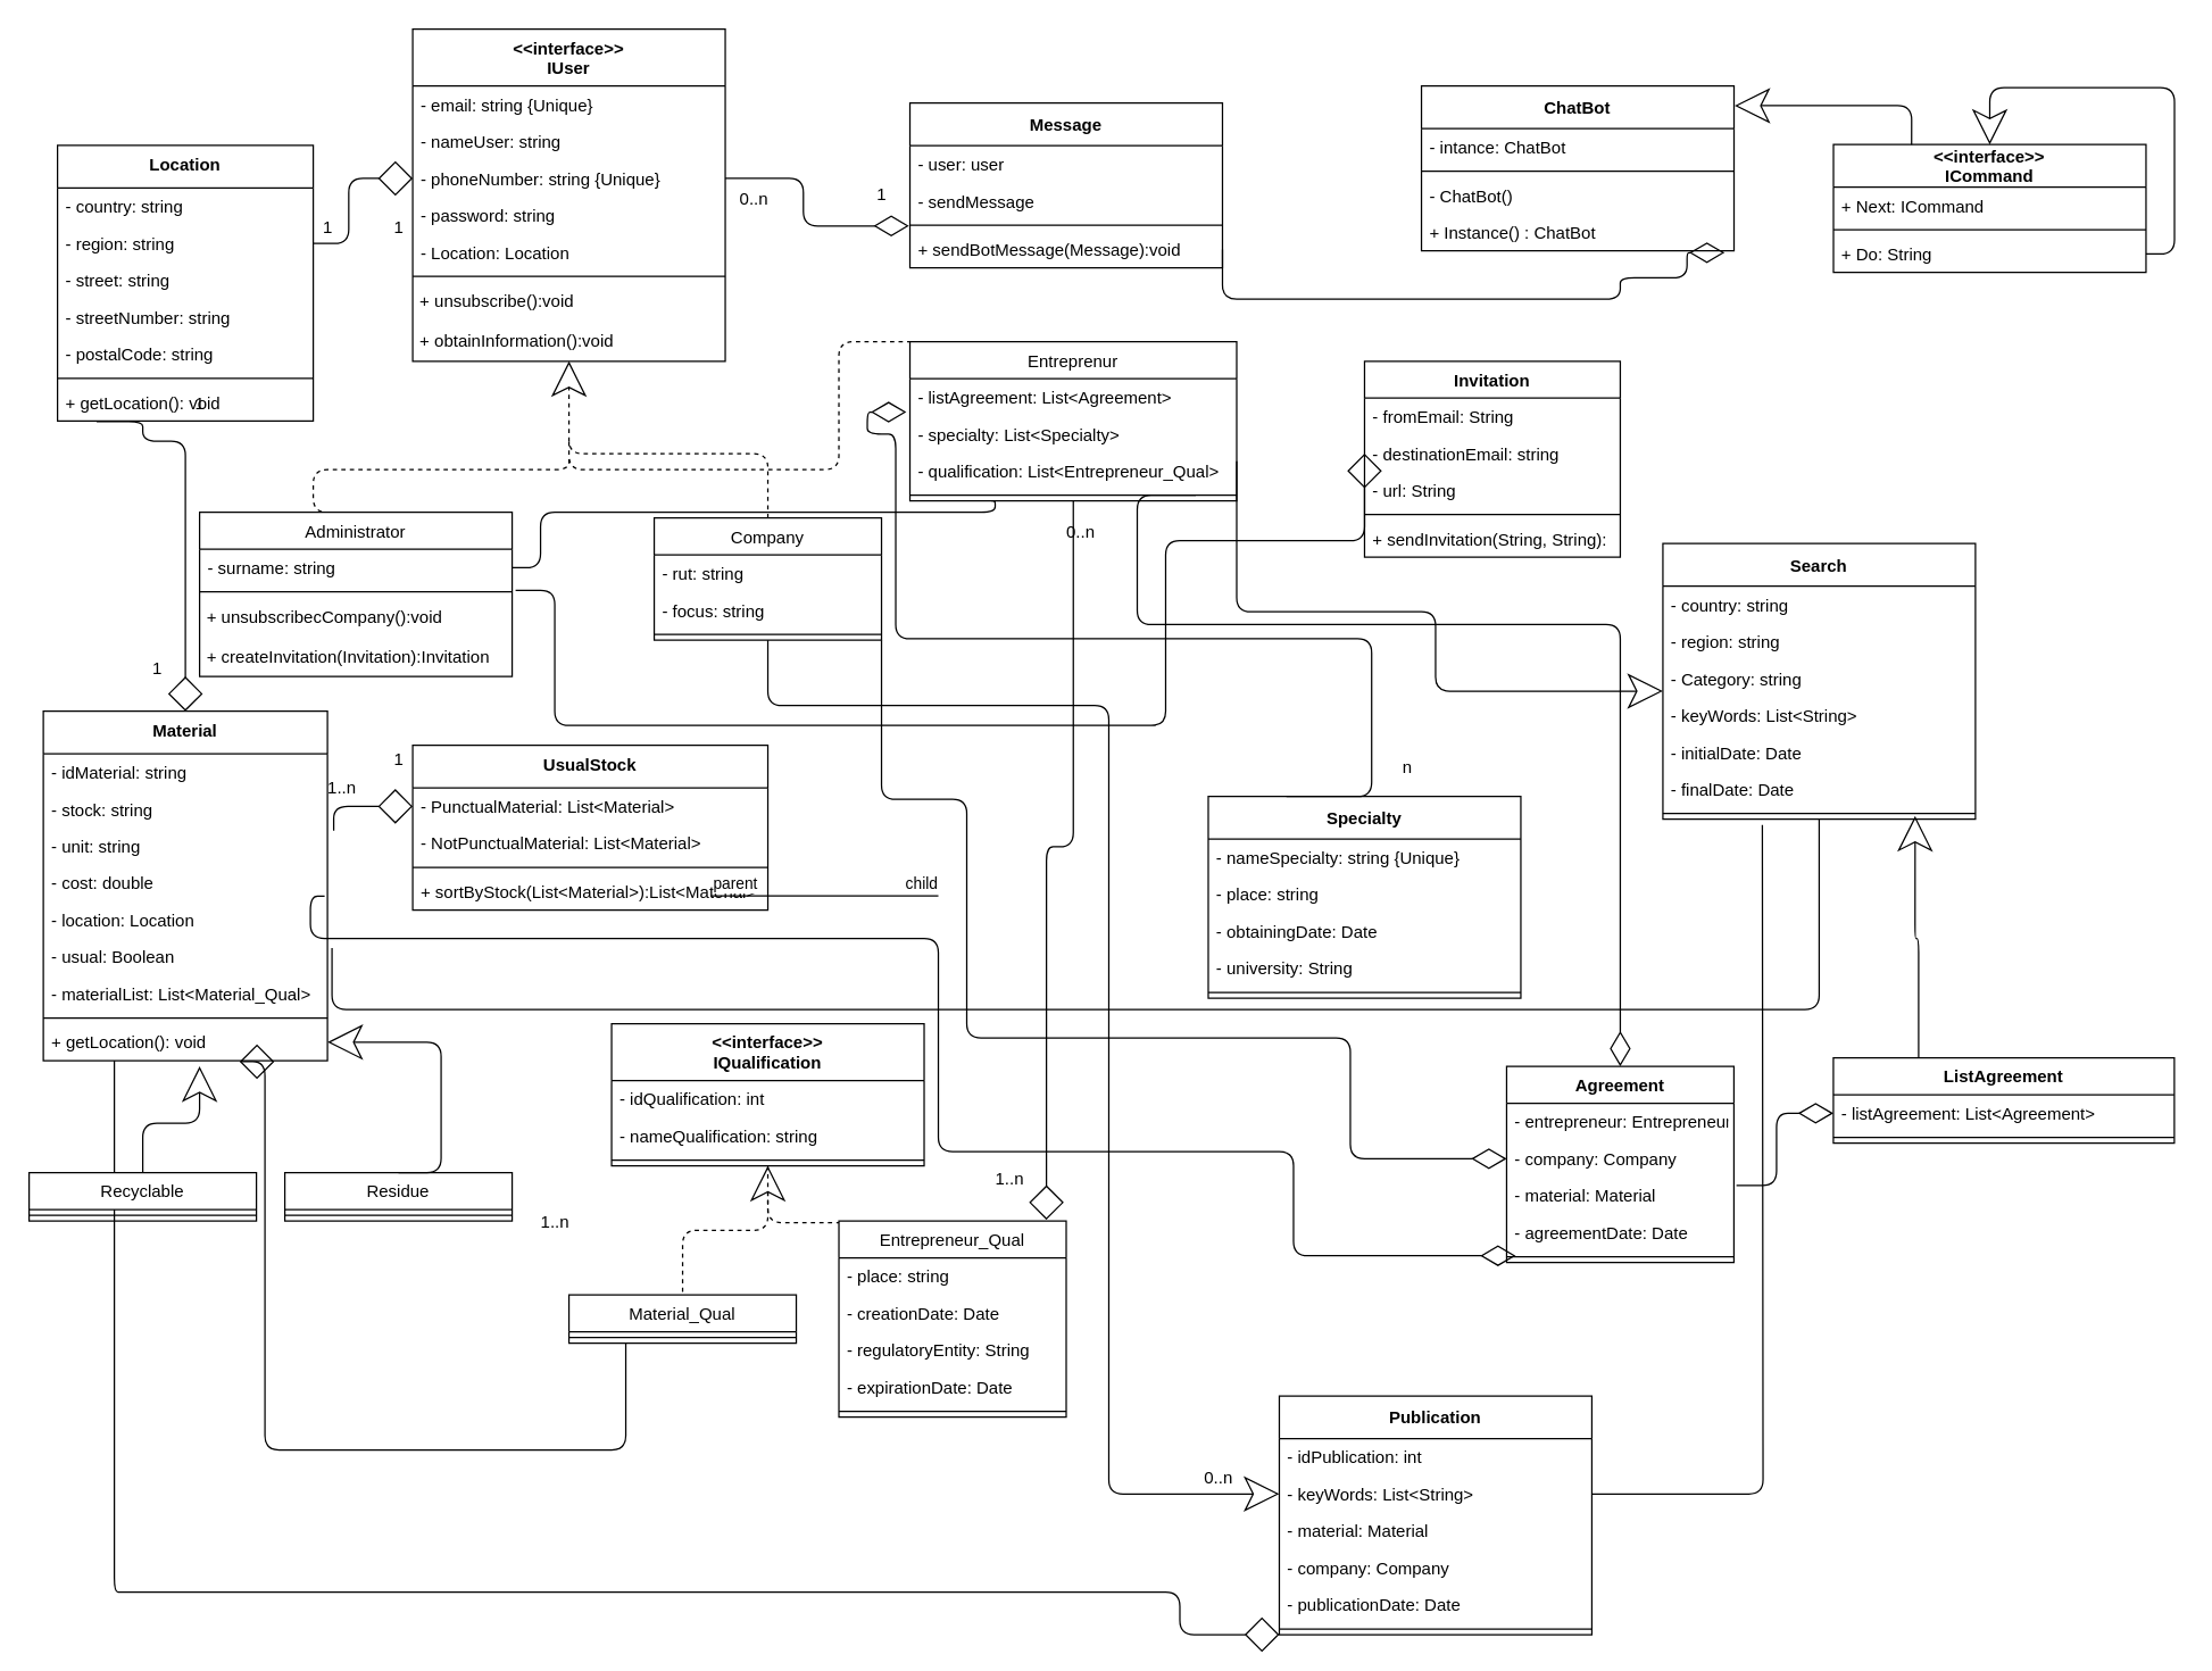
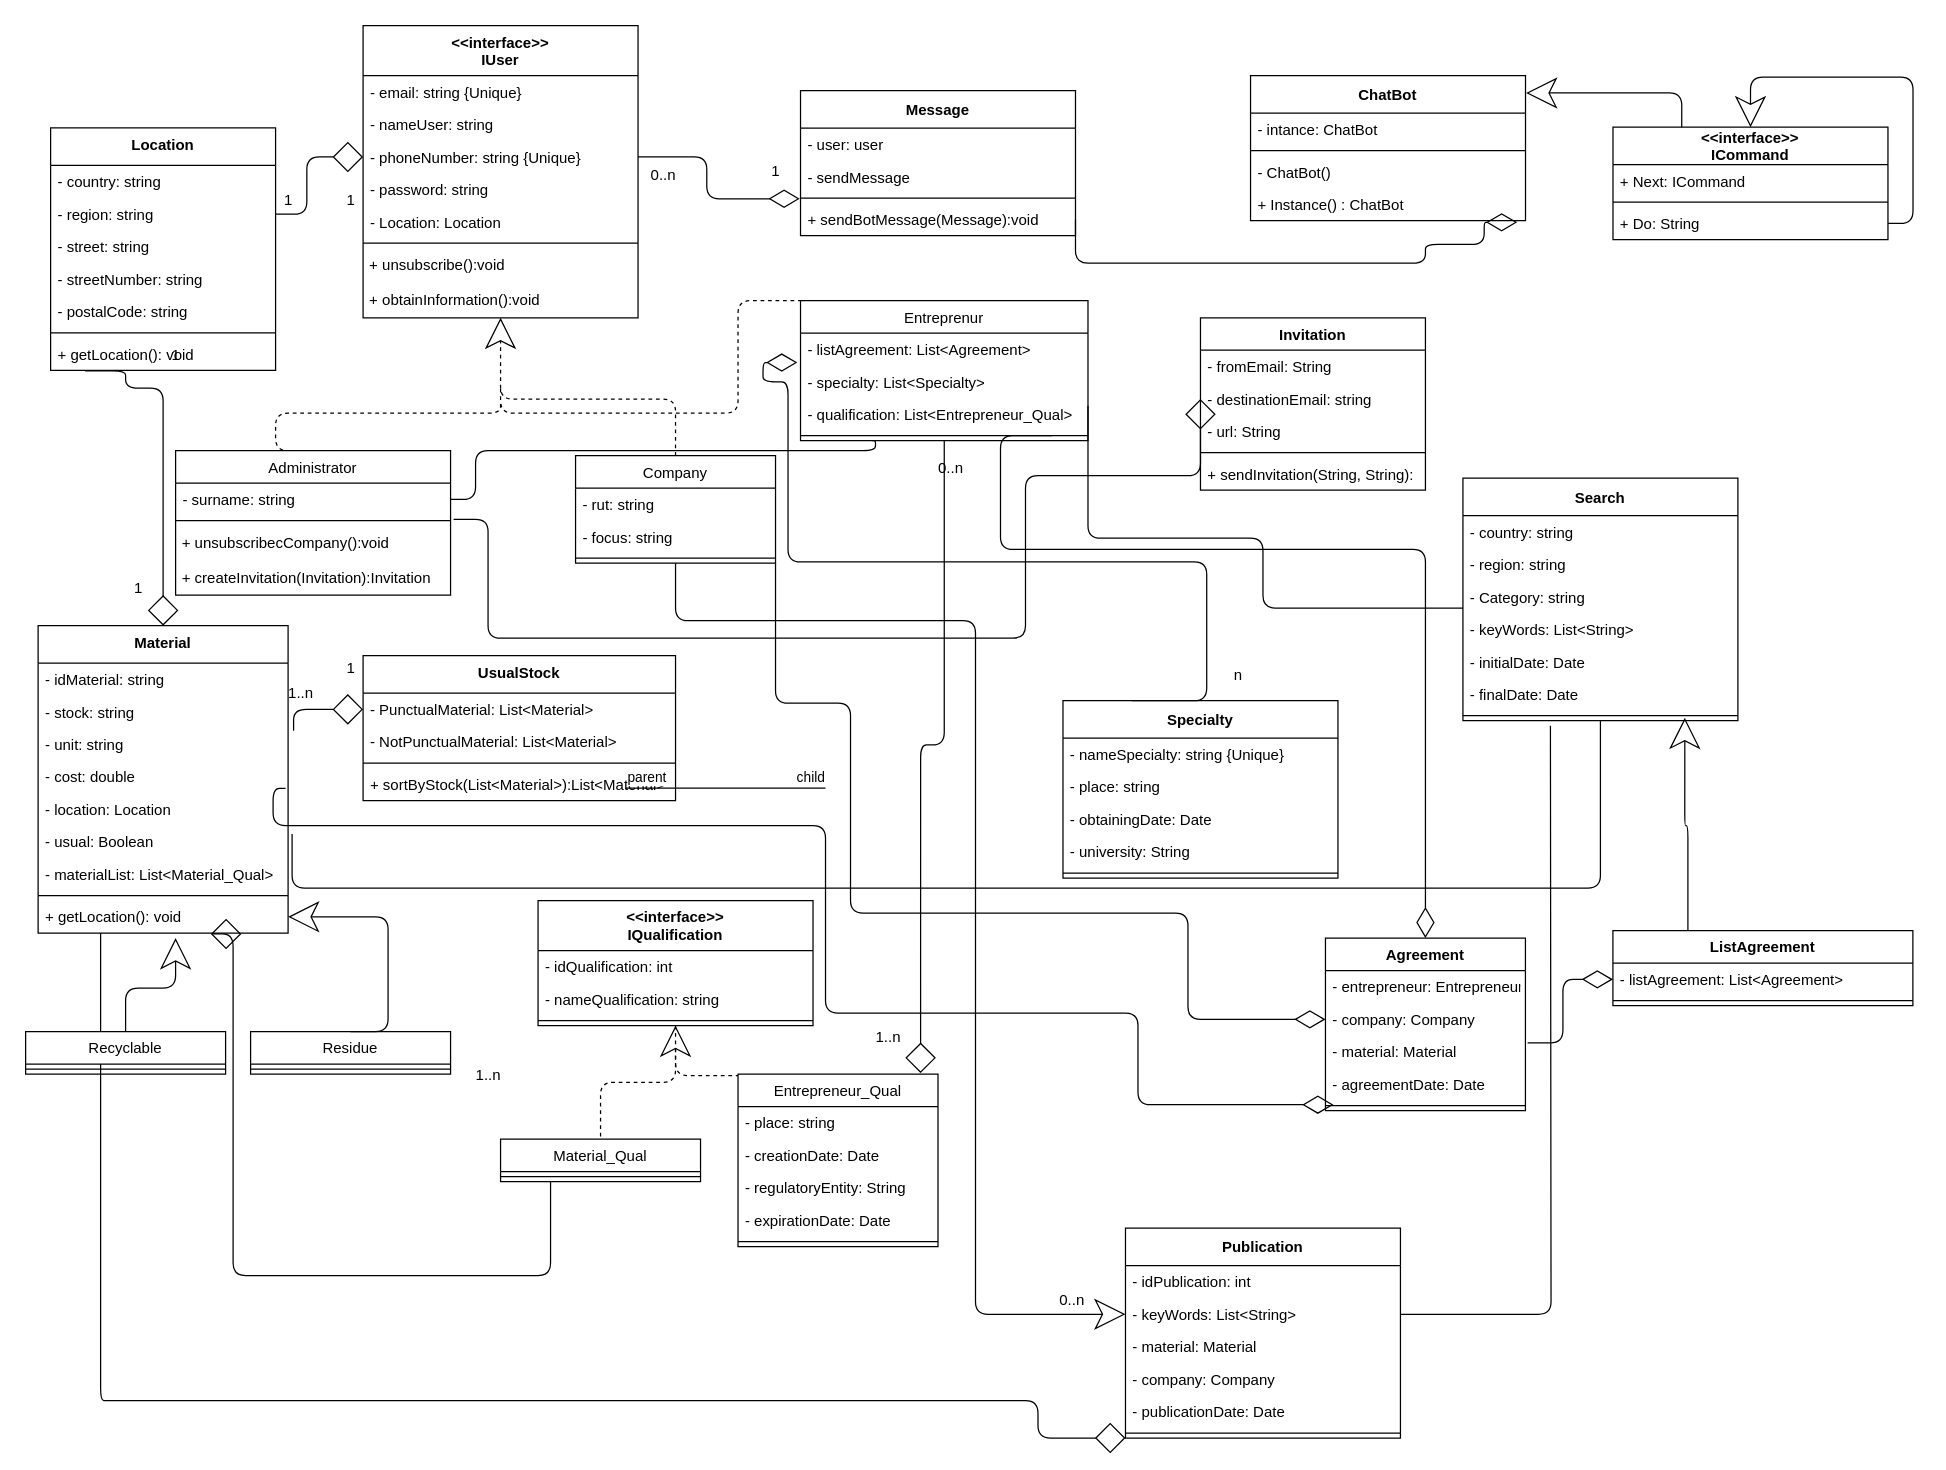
- <mxCell id="16" style="edgeStyle=orthogonalEdgeStyle;rounded=1;orthogonalLoop=1;jettySize=auto;html=1;exitX=1;exitY=0.75;exitDx=0;exitDy=0;entryX=0;entryY=0.842;entryDx=0;entryDy=0;entryPerimeter=0;startArrow=none;startFill=0;startSize=22;sourcePerimeterSpacing=22;endArrow=classic;endFill=0;endSize=22;targetPerimeterSpacing=18;" parent="1" source="17" target="62" edge="1"><mxGeometry relative="1" as="geometry"><Array as="points"><mxPoint x="870" y="430" /><mxPoint x="1010" y="430" /><mxPoint x="1010" y="486" /></Array></mxGeometry></mxCell>
+ <mxCell id="16" style="edgeStyle=orthogonalEdgeStyle;rounded=1;orthogonalLoop=1;jettySize=auto;html=1;exitX=1;exitY=0.75;exitDx=0;exitDy=0;entryX=0;entryY=0.842;entryDx=0;entryDy=0;entryPerimeter=0;startArrow=none;startFill=0;startSize=22;sourcePerimeterSpacing=22;endArrow=none;endFill=0;endSize=22;targetPerimeterSpacing=18;" parent="1" source="17" target="62" edge="1"><mxGeometry relative="1" as="geometry"><Array as="points"><mxPoint x="870" y="430" /><mxPoint x="1010" y="430" /><mxPoint x="1010" y="486" /></Array></mxGeometry></mxCell>
